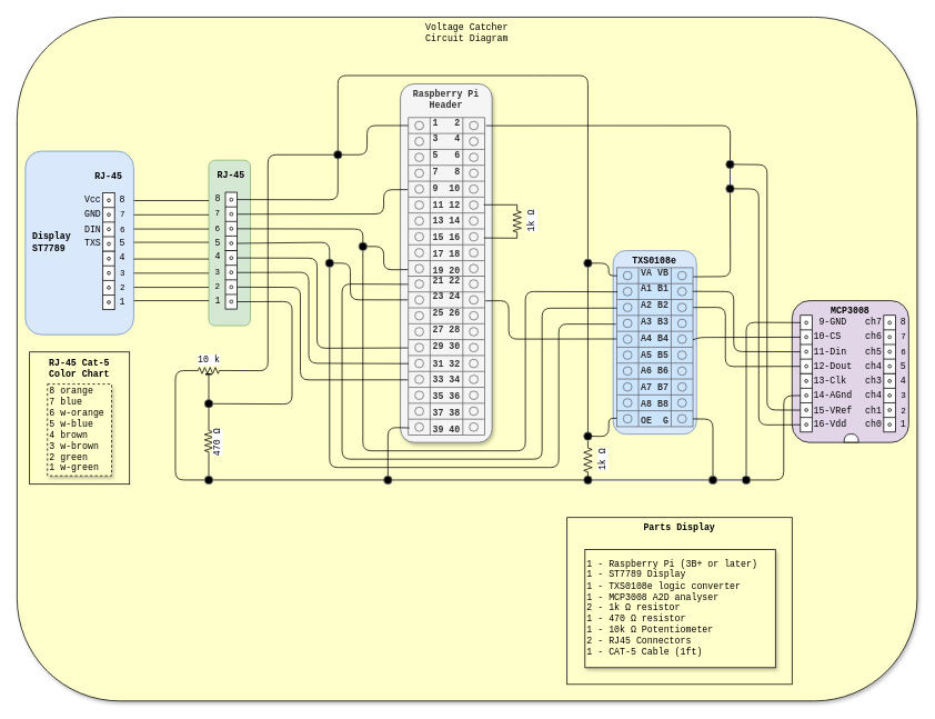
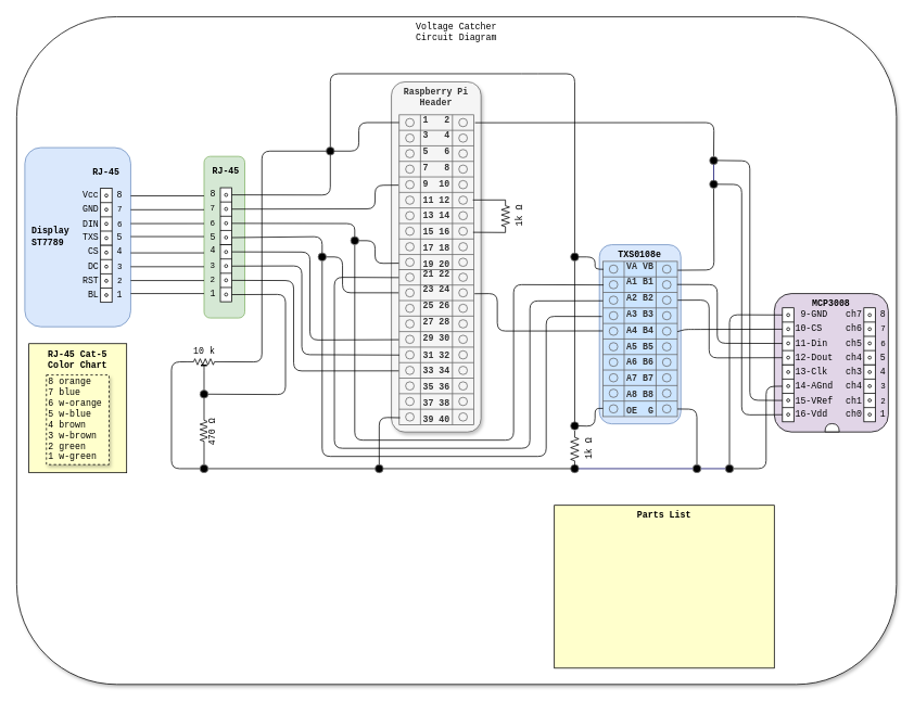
- <mxCell id="2" value="Voltage Catcher&lt;br&gt;Circuit Diagram" style="rounded=1;whiteSpace=wrap;html=1;shadow=1;glass=0;dashed=0;comic=0;labelBackgroundColor=none;fontFamily=Courier New;fontSize=11;align=center;verticalAlign=top;fillColor=#ffffcc;" parent="1" vertex="1"><mxGeometry x="20" y="20" width="1080" height="820" as="geometry" /></mxCell>
+ <mxCell id="2" value="Voltage Catcher&lt;br&gt;Circuit Diagram" style="rounded=1;whiteSpace=wrap;html=1;shadow=1;glass=0;dashed=0;comic=0;labelBackgroundColor=none;fontFamily=Courier New;fontSize=11;align=center;verticalAlign=top;" parent="1" vertex="1"><mxGeometry x="20" y="20" width="1080" height="820" as="geometry" /></mxCell>
+ <mxCell id="18" value="&lt;p style=&quot;line-height: 163%&quot;&gt;CS&lt;br&gt;DC&lt;br&gt;RST&lt;br&gt;BL&lt;/p&gt;" style="text;html=1;strokeColor=none;fillColor=none;align=right;verticalAlign=middle;whiteSpace=wrap;rounded=0;shadow=0;dashed=0;labelBackgroundColor=none;fontFamily=Courier New;fontSize=11;" parent="1" vertex="1"><mxGeometry x="83" y="300.75" width="40" height="70" as="geometry" /></mxCell>
- <mxCell id="95" value="Parts Display" style="rounded=0;whiteSpace=wrap;html=1;shadow=0;dashed=0;labelBackgroundColor=none;strokeColor=#000000;fillColor=#FFFFCC;fontFamily=Courier New;fontSize=11;align=center;verticalAlign=top;fontStyle=1" vertex="1" parent="1"><mxGeometry x="680" y="620" width="270" height="200" as="geometry" /></mxCell>
+ <mxCell id="95" value="Parts List" style="rounded=0;whiteSpace=wrap;html=1;shadow=0;dashed=0;labelBackgroundColor=none;strokeColor=#000000;fillColor=#FFFFCC;fontFamily=Courier New;fontSize=11;align=center;verticalAlign=top;fontStyle=1" vertex="1" parent="1"><mxGeometry x="680" y="620" width="270" height="200" as="geometry" /></mxCell>
- <mxCell id="96" value="1 - Raspberry Pi (3B+ or later)&lt;br&gt;1 - ST7789 Display&lt;br&gt;1 - TXS0108e logic converter&lt;br&gt;1 - MCP3008 A2D analyser&lt;br&gt;2 -&amp;nbsp;&lt;span style=&quot;text-align: center ; white-space: nowrap&quot;&gt;1k Ω resistor&lt;/span&gt;&lt;br&gt;1 - 470&amp;nbsp;&lt;span style=&quot;text-align: center ; white-space: nowrap&quot;&gt;Ω resistor&lt;br&gt;&lt;/span&gt;1 - 10k&amp;nbsp;&lt;span style=&quot;text-align: center ; white-space: nowrap&quot;&gt;Ω Potentiometer&lt;br&gt;2 - RJ45 Connectors&lt;br&gt;1 - CAT-5 Cable (1ft)&lt;br&gt;&lt;/span&gt;" style="rounded=0;whiteSpace=wrap;html=1;shadow=1;dashed=0;labelBackgroundColor=none;strokeColor=#000000;fillColor=#FFFFCC;fontFamily=Courier New;fontSize=11;align=left;glass=0;comic=0;" vertex="1" parent="1"><mxGeometry x="701.5" y="658.5" width="228.5" height="141.5" as="geometry" /></mxCell>
